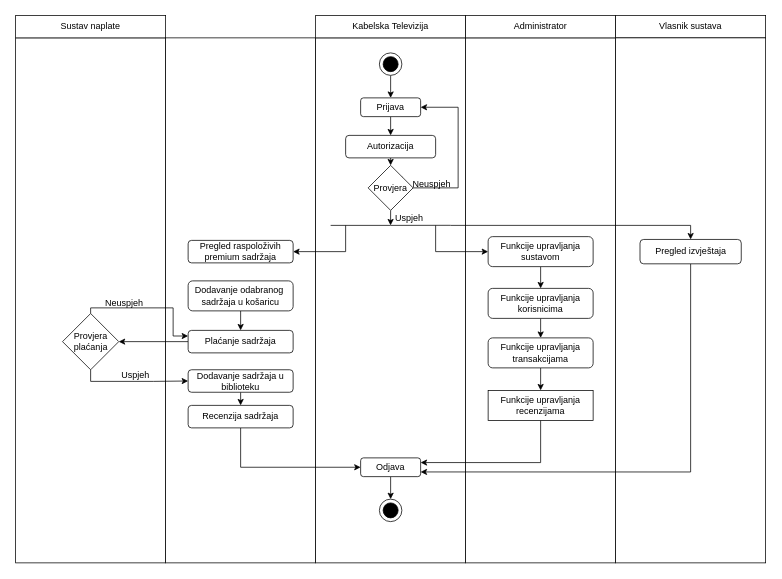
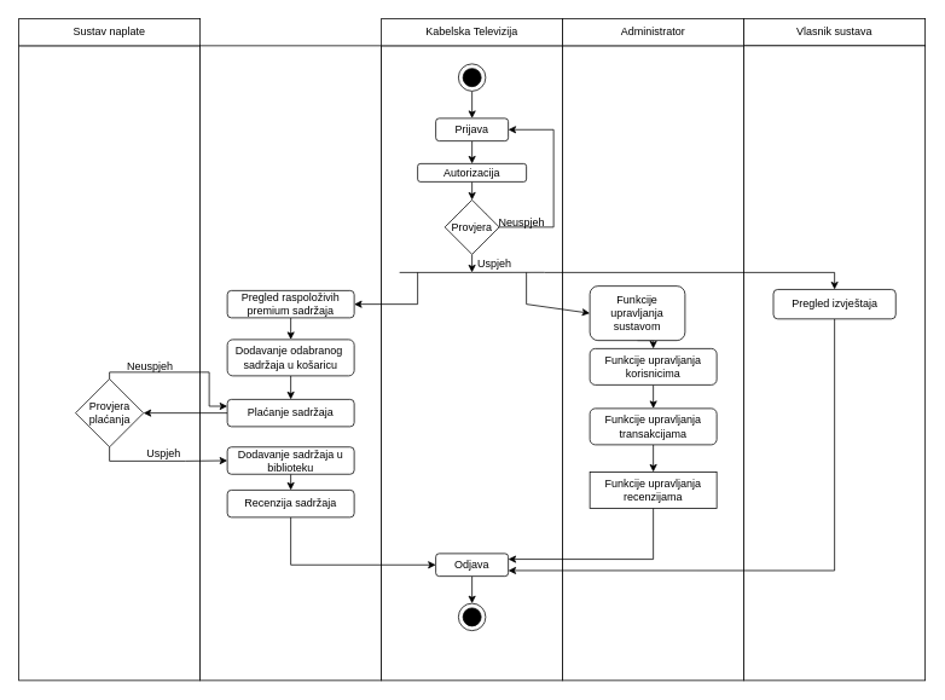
- <mxCell id="14" value="Autorizacija" style="rounded=1;whiteSpace=wrap;html=1;" parent="1" vertex="1"><mxGeometry x="460" y="180" width="120" height="30" as="geometry" /></mxCell>
+ <mxCell id="14" value="Autorizacija" style="rounded=1;whiteSpace=wrap;html=1;" parent="1" vertex="1"><mxGeometry x="460" y="180" width="120" height="20" as="geometry" /></mxCell>
- <mxCell id="28" value="Funkcije upravljanja sustavom" style="rounded=1;whiteSpace=wrap;html=1;" parent="1" vertex="1"><mxGeometry x="650" y="315" width="140" height="40" as="geometry" /></mxCell>
+ <mxCell id="28" value="Funkcije upravljanja sustavom" style="rounded=1;whiteSpace=wrap;html=1;" parent="1" vertex="1"><mxGeometry x="650" y="315" width="105" height="60" as="geometry" /></mxCell>
+ <mxCell id="25" style="edgeStyle=orthogonalEdgeStyle;rounded=0;orthogonalLoop=1;jettySize=auto;html=1;exitX=0.5;exitY=1;exitDx=0;exitDy=0;entryX=0.5;entryY=0;entryDx=0;entryDy=0;" parent="1" source="26" target="32" edge="1"><mxGeometry relative="1" as="geometry" /></mxCell>
